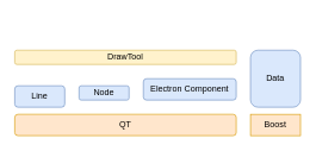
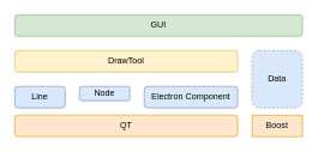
+ <mxCell id="9" value="GUI" style="rounded=1;whiteSpace=wrap;html=1;fillColor=#d5e8d4;strokeColor=#82b366;" vertex="1" parent="1"><mxGeometry x="20" y="20" width="400" height="30" as="geometry" /></mxCell>
- <mxCell id="8" value="DrawTool" style="rounded=1;whiteSpace=wrap;html=1;fillColor=#fff2cc;strokeColor=#d6b656;" vertex="1" parent="1"><mxGeometry x="20" y="70" width="310" height="20" as="geometry" /></mxCell>
+ <mxCell id="8" value="DrawTool" style="rounded=1;whiteSpace=wrap;html=1;fillColor=#fff2cc;strokeColor=#d6b656;" vertex="1" parent="1"><mxGeometry x="20" y="70" width="310" height="30" as="geometry" /></mxCell>
- <mxCell id="4" value="Data" style="rounded=1;whiteSpace=wrap;html=1;fillColor=#dae8fc;strokeColor=#6c8ebf;" vertex="1" parent="1"><mxGeometry x="350" y="70" width="70" height="80" as="geometry" /></mxCell>
+ <mxCell id="4" value="Data" style="rounded=1;whiteSpace=wrap;html=1;fillColor=#dae8fc;strokeColor=#6c8ebf;dashed=1;" vertex="1" parent="1"><mxGeometry x="350" y="70" width="70" height="80" as="geometry" /></mxCell>
- <mxCell id="7" value="Electron Component" style="rounded=1;whiteSpace=wrap;html=1;fillColor=#dae8fc;strokeColor=#6c8ebf;" vertex="1" parent="1"><mxGeometry x="200" y="110" width="130" height="30" as="geometry" /></mxCell>
+ <mxCell id="7" value="Electron Component" style="rounded=1;whiteSpace=wrap;html=1;fillColor=#dae8fc;strokeColor=#6c8ebf;" vertex="1" parent="1"><mxGeometry x="200" y="120" width="130" height="30" as="geometry" /></mxCell>
